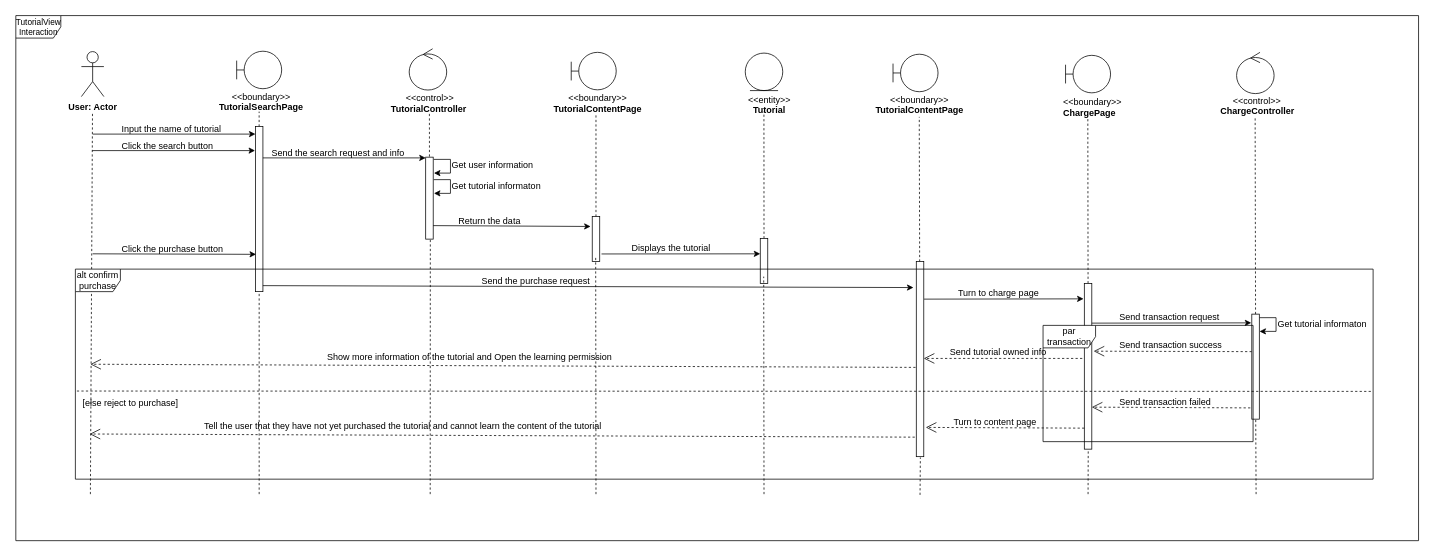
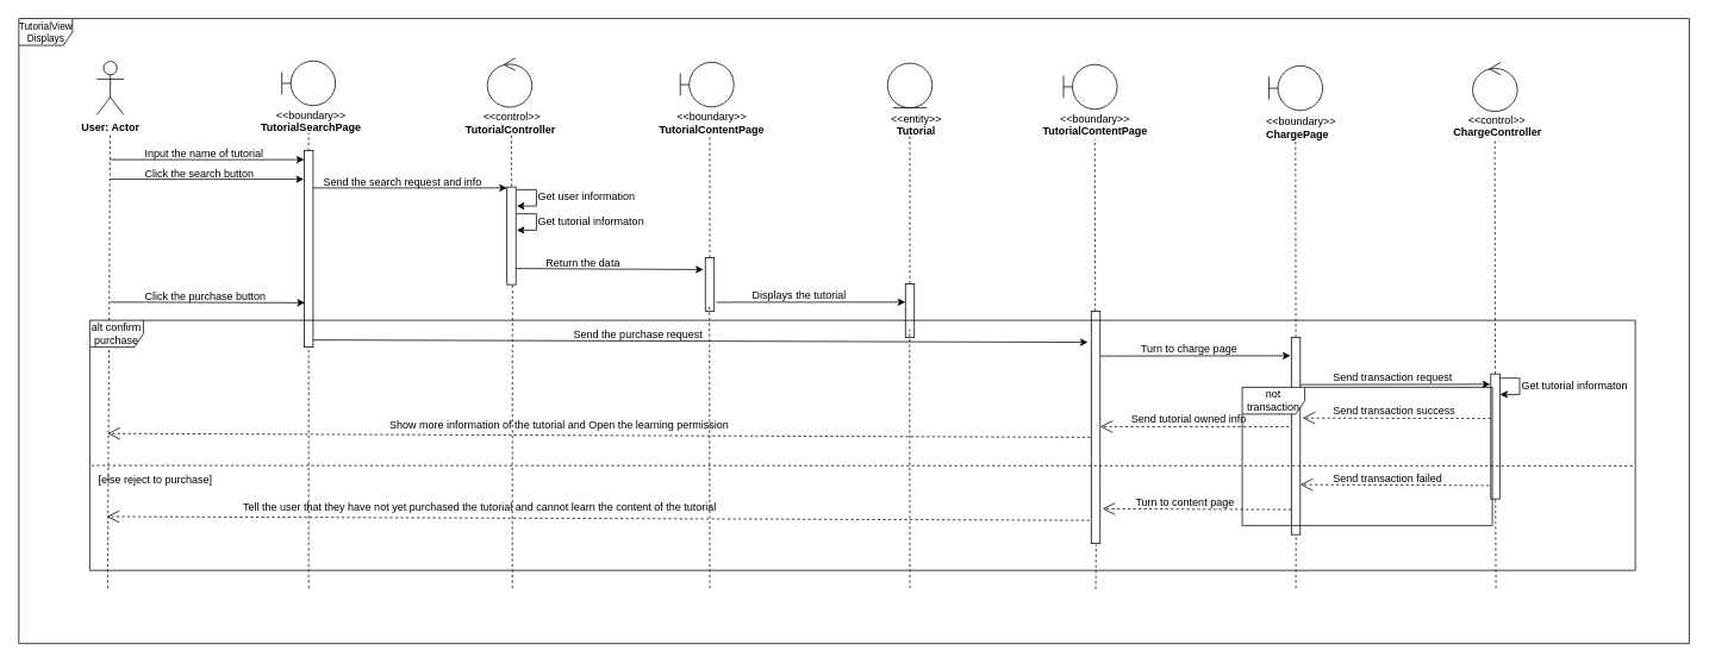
- <mxCell id="79" value="&lt;font style=&quot;font-size: 11px;&quot;&gt;TutorialView&lt;/font&gt;&lt;div style=&quot;font-size: 11px;&quot;&gt;&lt;font style=&quot;font-size: 11px;&quot;&gt;Interaction&lt;/font&gt;&lt;/div&gt;" style="shape=umlFrame;whiteSpace=wrap;html=1;pointerEvents=0;" vertex="1" parent="1"><mxGeometry x="20.58" y="20" width="1870" height="700" as="geometry" /></mxCell>
+ <mxCell id="79" value="&lt;font style=&quot;font-size: 11px;&quot;&gt;TutorialView&lt;/font&gt;&lt;div style=&quot;font-size: 11px;&quot;&gt;&lt;font style=&quot;font-size: 11px;&quot;&gt;Displays&lt;/font&gt;&lt;/div&gt;" style="shape=umlFrame;whiteSpace=wrap;html=1;pointerEvents=0;" vertex="1" parent="1"><mxGeometry x="20.58" y="20" width="1870" height="700" as="geometry" /></mxCell>
- <mxCell id="80" value="par transaction" style="shape=umlFrame;whiteSpace=wrap;html=1;pointerEvents=0;width=70;height=30;" vertex="1" parent="1"><mxGeometry x="1390" y="433" width="280" height="155" as="geometry" /></mxCell>
+ <mxCell id="80" value="not transaction" style="shape=umlFrame;whiteSpace=wrap;html=1;pointerEvents=0;width=70;height=30;" vertex="1" parent="1"><mxGeometry x="1390" y="433" width="280" height="155" as="geometry" /></mxCell>
